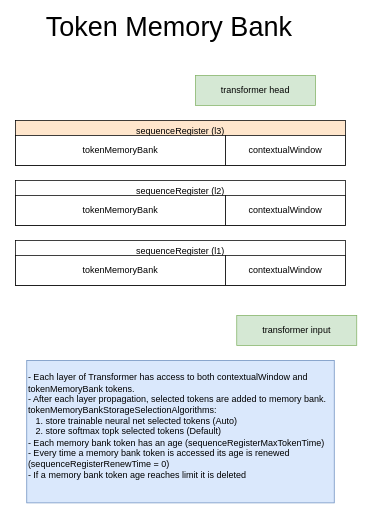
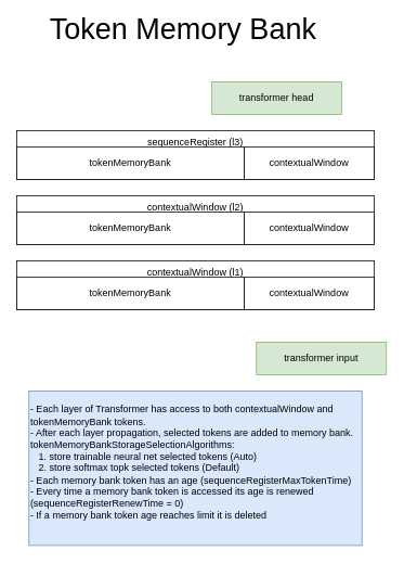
- <mxCell id="8" value="sequenceRegister (l3)" style="rounded=0;whiteSpace=wrap;html=1;verticalAlign=top;fillColor=#ffe6cc;" vertex="1" parent="1"><mxGeometry x="20" y="160" width="440" height="60" as="geometry" /></mxCell>
+ <mxCell id="8" value="sequenceRegister (l3)" style="rounded=0;whiteSpace=wrap;html=1;verticalAlign=top;" vertex="1" parent="1"><mxGeometry x="20" y="160" width="440" height="60" as="geometry" /></mxCell>
- <mxCell id="5" value="sequenceRegister (l2)" style="rounded=0;whiteSpace=wrap;html=1;verticalAlign=top;" vertex="1" parent="1"><mxGeometry x="20" y="240" width="440" height="60" as="geometry" /></mxCell>
+ <mxCell id="5" value="contextualWindow (l2)" style="rounded=0;whiteSpace=wrap;html=1;verticalAlign=top;" vertex="1" parent="1"><mxGeometry x="20" y="240" width="440" height="60" as="geometry" /></mxCell>
- <mxCell id="2" value="sequenceRegister (l1)" style="rounded=0;whiteSpace=wrap;html=1;verticalAlign=top;" vertex="1" parent="1"><mxGeometry x="20" y="320" width="440" height="60" as="geometry" /></mxCell>
+ <mxCell id="2" value="contextualWindow (l1)" style="rounded=0;whiteSpace=wrap;html=1;verticalAlign=top;" vertex="1" parent="1"><mxGeometry x="20" y="320" width="440" height="60" as="geometry" /></mxCell>
